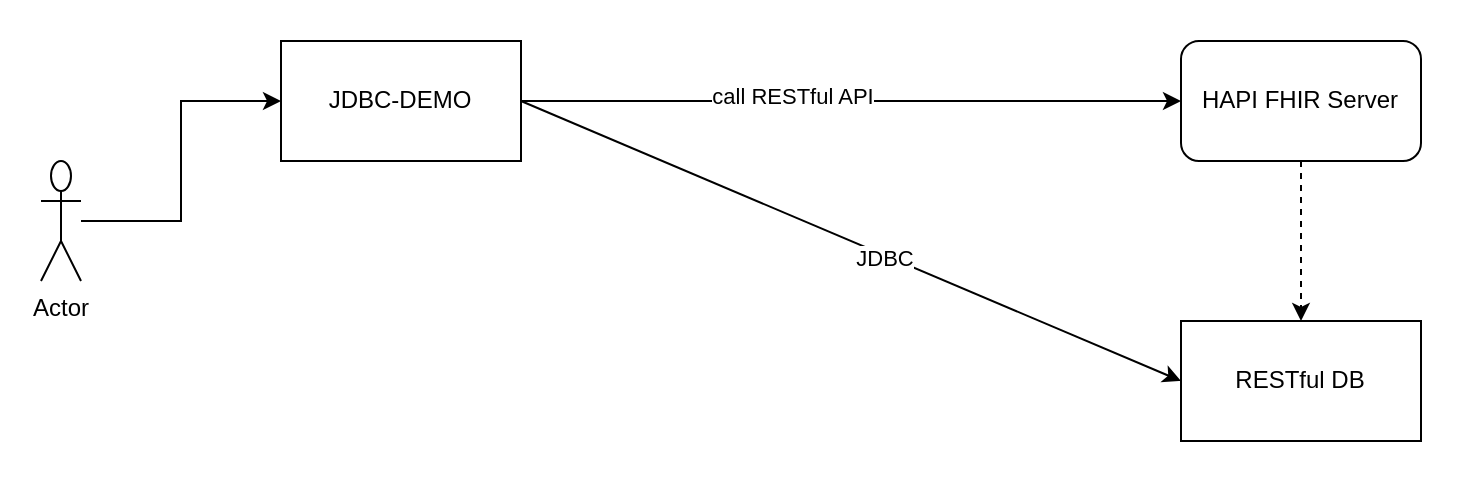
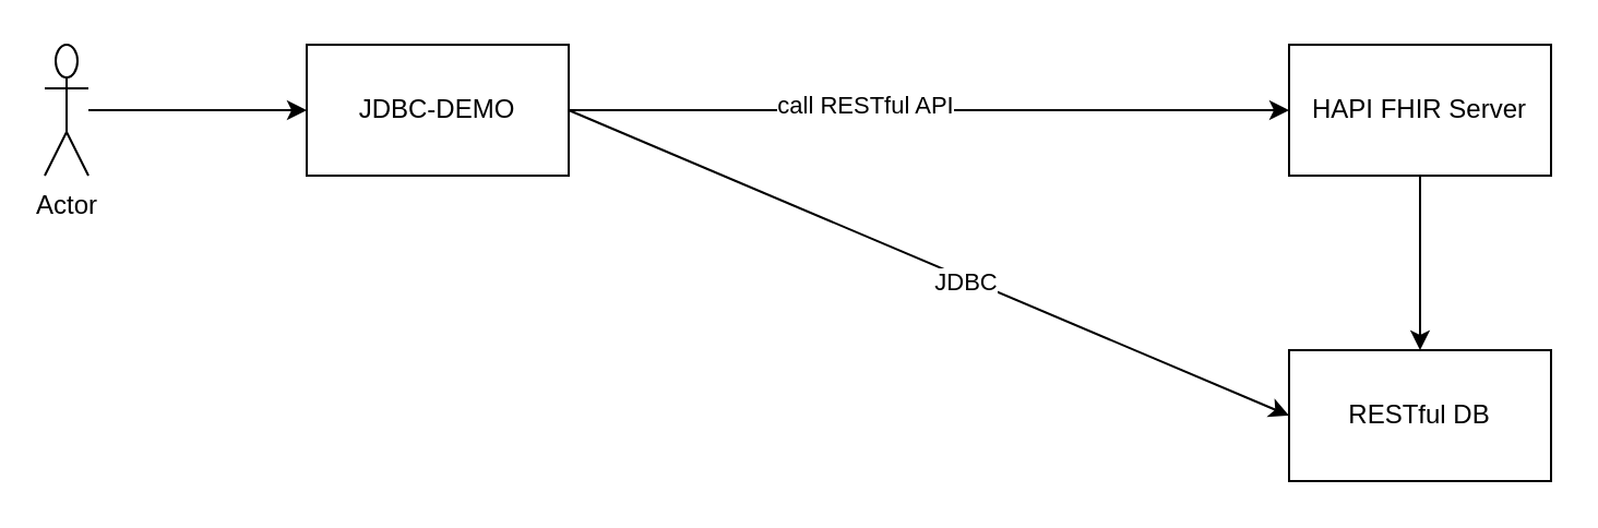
- <mxCell id="8" value="HAPI FHIR Server" style="whiteSpace=wrap;html=1;rounded=1;" vertex="1" parent="1"><mxGeometry x="590" y="20" width="120" height="60" as="geometry" /></mxCell>
+ <mxCell id="8" value="HAPI FHIR Server" style="rounded=0;whiteSpace=wrap;html=1;" vertex="1" parent="1"><mxGeometry x="590" y="20" width="120" height="60" as="geometry" /></mxCell>
- <mxCell id="10" value="Actor" style="shape=umlActor;verticalLabelPosition=bottom;verticalAlign=top;html=1;outlineConnect=0;" vertex="1" parent="1"><mxGeometry x="20" y="80" width="20" height="60" as="geometry" /></mxCell>
+ <mxCell id="10" value="Actor" style="shape=umlActor;verticalLabelPosition=bottom;verticalAlign=top;html=1;outlineConnect=0;" vertex="1" parent="1"><mxGeometry x="20" y="20" width="20" height="60" as="geometry" /></mxCell>
- <mxCell id="7" value="" style="edgeStyle=orthogonalEdgeStyle;rounded=0;orthogonalLoop=1;jettySize=auto;html=1;dashed=1;" edge="1" parent="1" source="8" target="11"><mxGeometry relative="1" as="geometry" /></mxCell>
+ <mxCell id="7" value="" style="edgeStyle=orthogonalEdgeStyle;rounded=0;orthogonalLoop=1;jettySize=auto;html=1;" edge="1" parent="1" source="8" target="11"><mxGeometry relative="1" as="geometry" /></mxCell>
